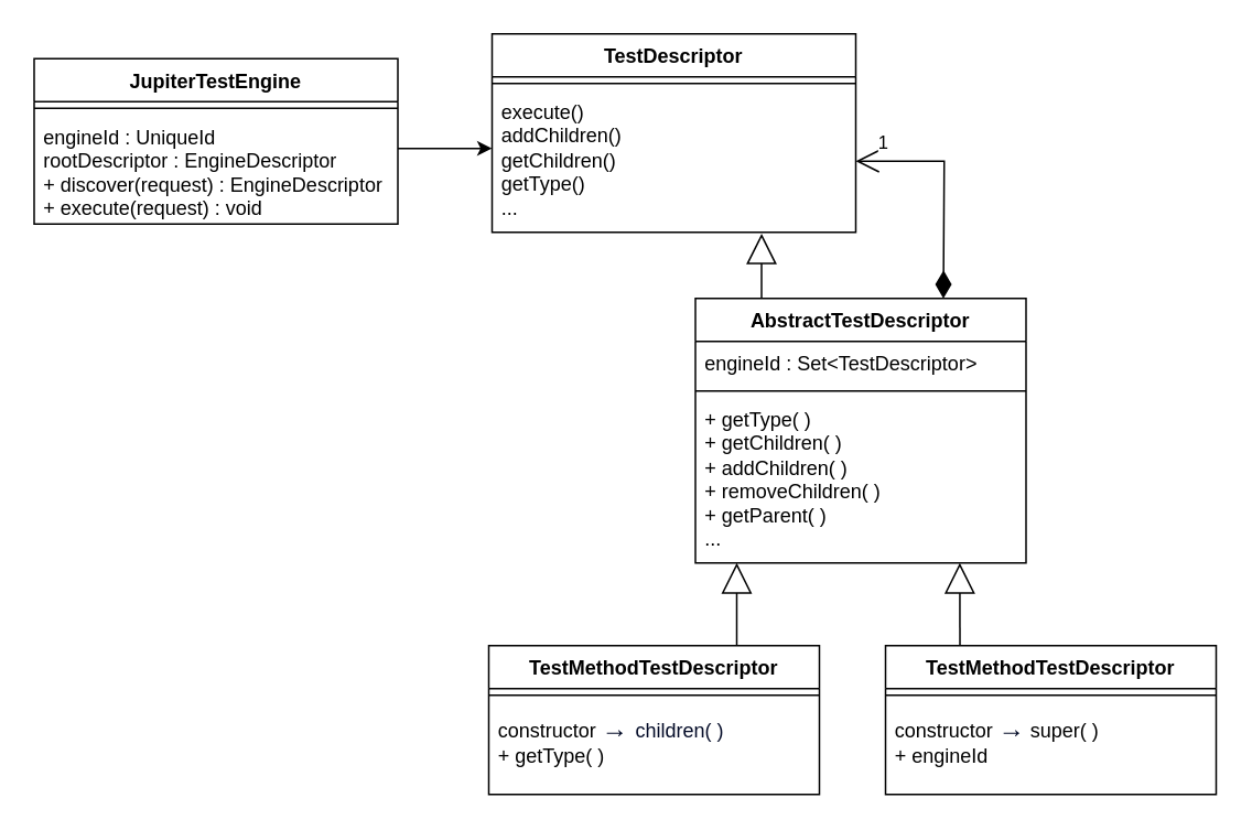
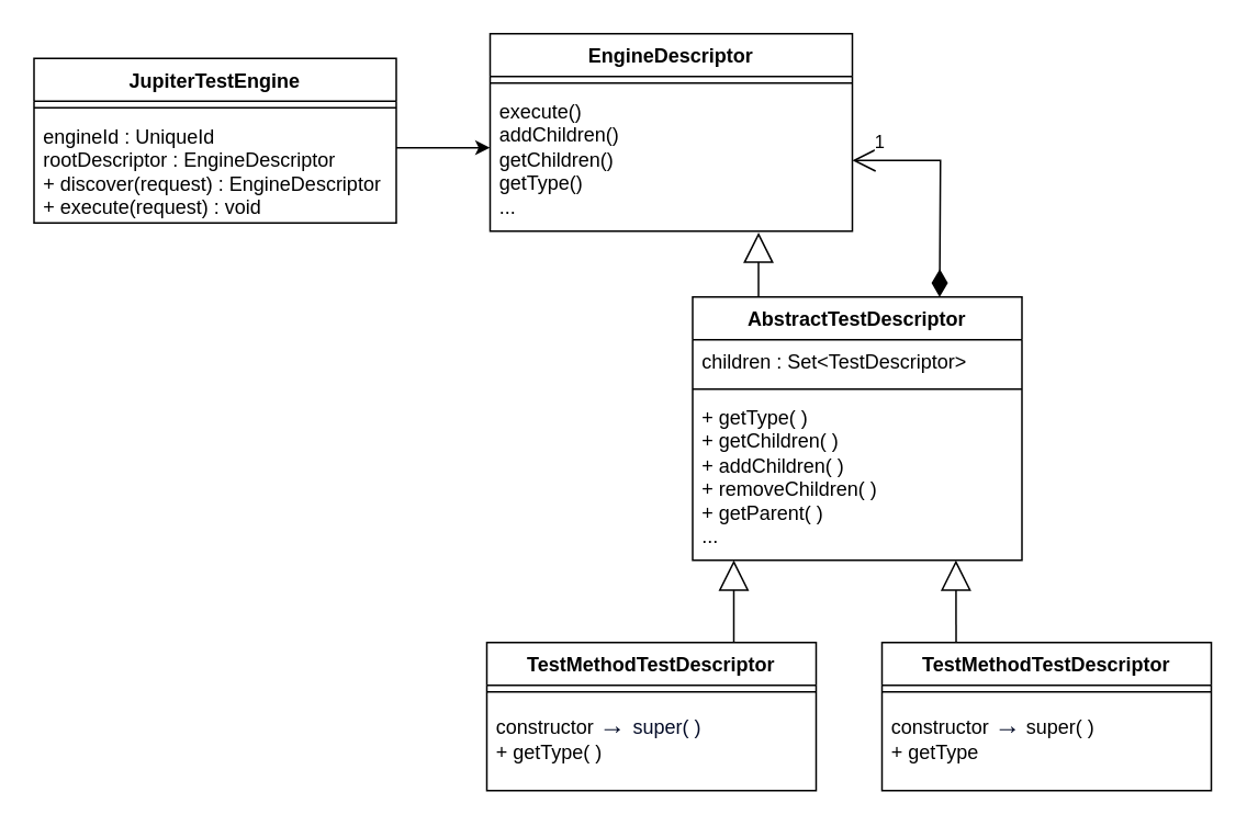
- <mxCell id="2" value="TestDescriptor" style="swimlane;fontStyle=1;align=center;verticalAlign=top;childLayout=stackLayout;horizontal=1;startSize=26;horizontalStack=0;resizeParent=1;resizeParentMax=0;resizeLast=0;collapsible=1;marginBottom=0;whiteSpace=wrap;html=1;" vertex="1" parent="1"><mxGeometry x="297" y="20" width="220" height="120" as="geometry" /></mxCell>
+ <mxCell id="2" value="EngineDescriptor" style="swimlane;fontStyle=1;align=center;verticalAlign=top;childLayout=stackLayout;horizontal=1;startSize=26;horizontalStack=0;resizeParent=1;resizeParentMax=0;resizeLast=0;collapsible=1;marginBottom=0;whiteSpace=wrap;html=1;" vertex="1" parent="1"><mxGeometry x="297" y="20" width="220" height="120" as="geometry" /></mxCell>
- <mxCell id="20" value="engineId : Set&amp;lt;TestDescriptor&amp;gt;" style="text;strokeColor=none;fillColor=none;align=left;verticalAlign=top;spacingLeft=4;spacingRight=4;overflow=hidden;rotatable=0;points=[[0,0.5],[1,0.5]];portConstraint=eastwest;whiteSpace=wrap;html=1;" vertex="1" parent="19"><mxGeometry y="26" width="200" height="26" as="geometry" /></mxCell>
+ <mxCell id="20" value="children : Set&amp;lt;TestDescriptor&amp;gt;" style="text;strokeColor=none;fillColor=none;align=left;verticalAlign=top;spacingLeft=4;spacingRight=4;overflow=hidden;rotatable=0;points=[[0,0.5],[1,0.5]];portConstraint=eastwest;whiteSpace=wrap;html=1;" vertex="1" parent="19"><mxGeometry y="26" width="200" height="26" as="geometry" /></mxCell>
- <mxCell id="7" value="&lt;div&gt;constructor&amp;nbsp;&lt;span style=&quot;color: rgb(4, 12, 40); font-family: &amp;quot;Google Sans&amp;quot;, Arial, sans-serif; font-size: 16px;&quot;&gt;→ &lt;/span&gt;&lt;span style=&quot;color: rgb(4, 12, 40); font-family: &amp;quot;Google Sans&amp;quot;, Arial, sans-serif;&quot;&gt;&lt;font&gt;children( )&lt;/font&gt;&lt;/span&gt;&lt;/div&gt;+ getType( )" style="text;strokeColor=none;fillColor=none;align=left;verticalAlign=top;spacingLeft=4;spacingRight=4;overflow=hidden;rotatable=0;points=[[0,0.5],[1,0.5]];portConstraint=eastwest;whiteSpace=wrap;html=1;" vertex="1" parent="5"><mxGeometry y="34" width="200" height="56" as="geometry" /></mxCell>
+ <mxCell id="7" value="&lt;div&gt;constructor&amp;nbsp;&lt;span style=&quot;color: rgb(4, 12, 40); font-family: &amp;quot;Google Sans&amp;quot;, Arial, sans-serif; font-size: 16px;&quot;&gt;→ &lt;/span&gt;&lt;span style=&quot;color: rgb(4, 12, 40); font-family: &amp;quot;Google Sans&amp;quot;, Arial, sans-serif;&quot;&gt;&lt;font&gt;super( )&lt;/font&gt;&lt;/span&gt;&lt;/div&gt;+ getType( )" style="text;strokeColor=none;fillColor=none;align=left;verticalAlign=top;spacingLeft=4;spacingRight=4;overflow=hidden;rotatable=0;points=[[0,0.5],[1,0.5]];portConstraint=eastwest;whiteSpace=wrap;html=1;" vertex="1" parent="5"><mxGeometry y="34" width="200" height="56" as="geometry" /></mxCell>
- <mxCell id="16" value="&lt;div&gt;constructor&amp;nbsp;&lt;span style=&quot;color: rgb(4, 12, 40); font-family: &amp;quot;Google Sans&amp;quot;, Arial, sans-serif; font-size: 16px;&quot;&gt;→&lt;/span&gt;&lt;span style=&quot;background-color: transparent; color: light-dark(rgb(0, 0, 0), rgb(255, 255, 255));&quot;&gt;&amp;nbsp;super( )&lt;/span&gt;&lt;/div&gt;+ engineId&lt;div&gt;&lt;br&gt;&lt;/div&gt;" style="text;strokeColor=none;fillColor=none;align=left;verticalAlign=top;spacingLeft=4;spacingRight=4;overflow=hidden;rotatable=0;points=[[0,0.5],[1,0.5]];portConstraint=eastwest;whiteSpace=wrap;html=1;" vertex="1" parent="14"><mxGeometry y="34" width="200" height="56" as="geometry" /></mxCell>
+ <mxCell id="16" value="&lt;div&gt;constructor&amp;nbsp;&lt;span style=&quot;color: rgb(4, 12, 40); font-family: &amp;quot;Google Sans&amp;quot;, Arial, sans-serif; font-size: 16px;&quot;&gt;→&lt;/span&gt;&lt;span style=&quot;background-color: transparent; color: light-dark(rgb(0, 0, 0), rgb(255, 255, 255));&quot;&gt;&amp;nbsp;super( )&lt;/span&gt;&lt;/div&gt;+ getType&lt;div&gt;&lt;br&gt;&lt;/div&gt;" style="text;strokeColor=none;fillColor=none;align=left;verticalAlign=top;spacingLeft=4;spacingRight=4;overflow=hidden;rotatable=0;points=[[0,0.5],[1,0.5]];portConstraint=eastwest;whiteSpace=wrap;html=1;" vertex="1" parent="14"><mxGeometry y="34" width="200" height="56" as="geometry" /></mxCell>
